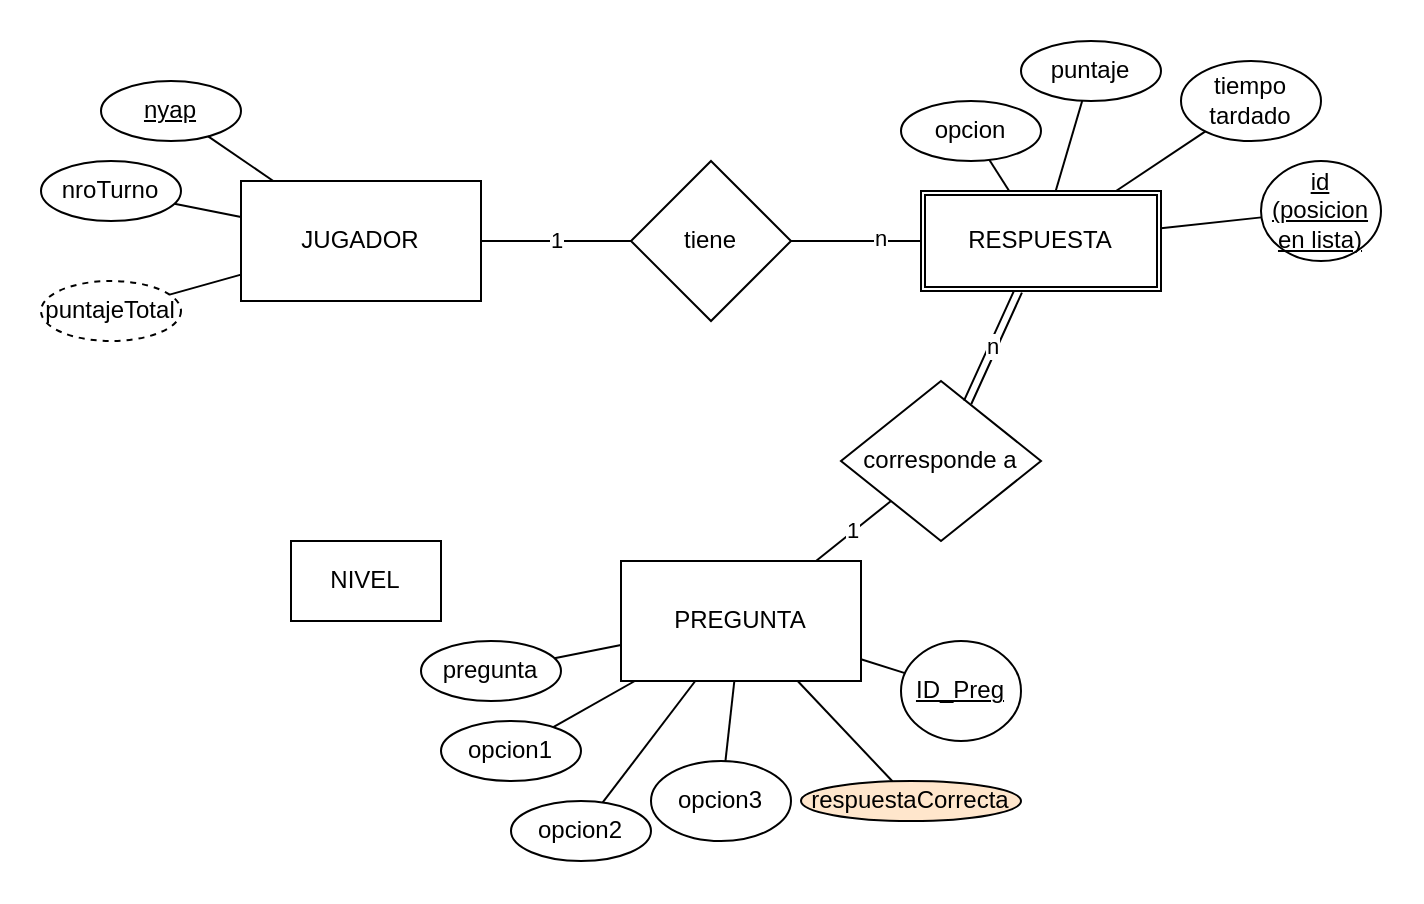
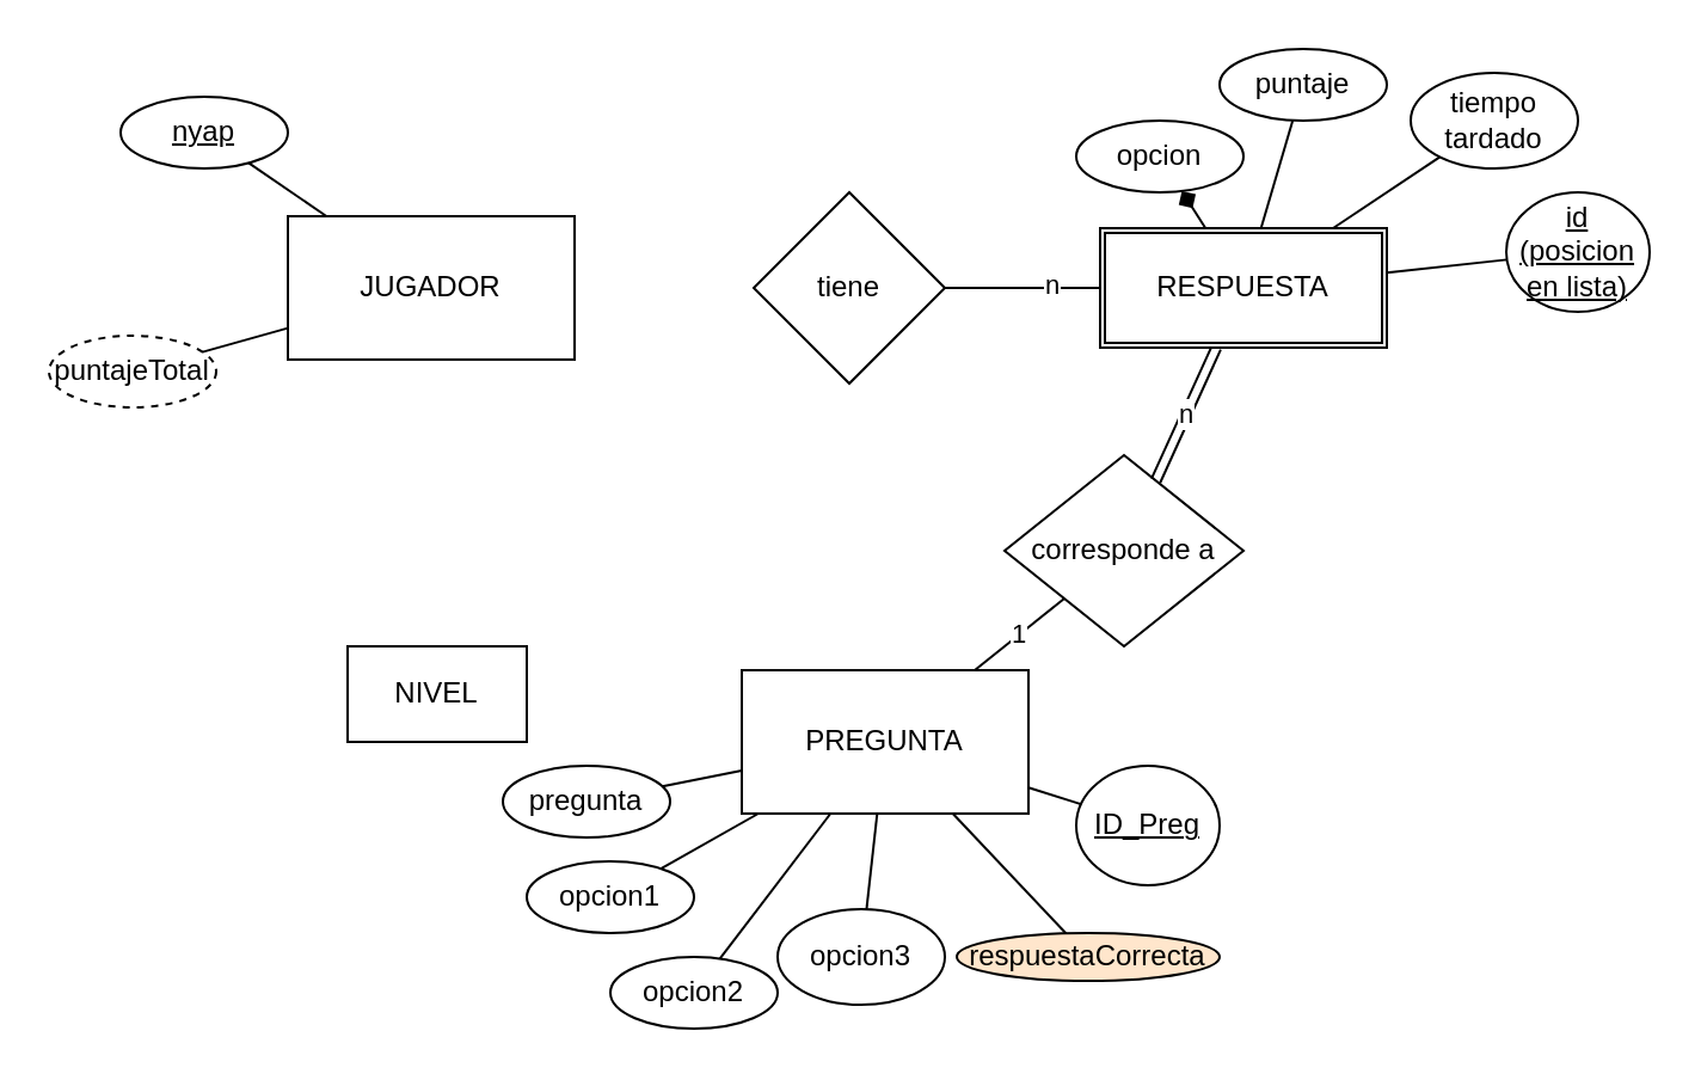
- <mxCell id="19" value="" style="endArrow=none;html=1;rounded=0;" edge="1" parent="1" target="18" source="15"><mxGeometry width="50" height="50" relative="1" as="geometry"><mxPoint x="564" y="48" as="sourcePoint" /><mxPoint x="904" y="200" as="targetPoint" /></mxGeometry></mxCell>
+ <mxCell id="19" value="" style="endArrow=diamond;html=1;rounded=0;" edge="1" parent="1" target="18" source="15"><mxGeometry width="50" height="50" relative="1" as="geometry"><mxPoint x="564" y="48" as="sourcePoint" /><mxPoint x="904" y="200" as="targetPoint" /></mxGeometry></mxCell>
- <mxCell id="6" value="nroTurno" style="ellipse;whiteSpace=wrap;html=1;" vertex="1" parent="1"><mxGeometry x="20" y="80" width="70" height="30" as="geometry" /></mxCell>
- <mxCell id="7" value="" style="endArrow=none;html=1;rounded=0;" edge="1" parent="1" target="6" source="2"><mxGeometry width="50" height="50" relative="1" as="geometry"><mxPoint x="66" y="150" as="sourcePoint" /><mxPoint x="460" y="260" as="targetPoint" /></mxGeometry></mxCell>
- <mxCell id="9" value="1" style="endArrow=none;html=1;rounded=0;" edge="1" parent="1" source="2" target="8"><mxGeometry width="50" height="50" relative="1" as="geometry"><mxPoint x="480" y="250" as="sourcePoint" /><mxPoint x="530" y="200" as="targetPoint" /></mxGeometry></mxCell>
